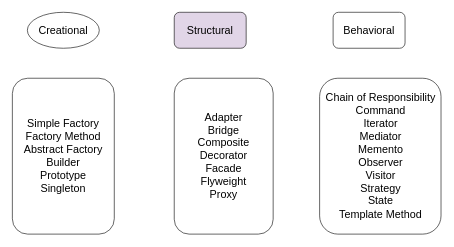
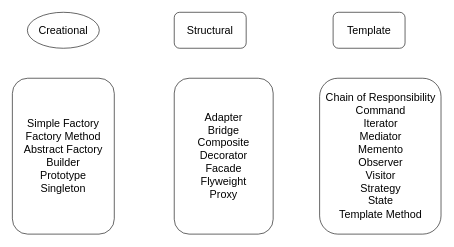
- <mxCell id="3" value="&lt;font style=&quot;font-size: 18px&quot;&gt;Structural&lt;/font&gt;" style="rounded=1;whiteSpace=wrap;html=1;fillColor=#e1d5e7;" vertex="1" parent="1"><mxGeometry x="290" y="20" width="120" height="60" as="geometry" /></mxCell>
+ <mxCell id="3" value="&lt;font style=&quot;font-size: 18px&quot;&gt;Structural&lt;/font&gt;" style="rounded=1;whiteSpace=wrap;html=1;" vertex="1" parent="1"><mxGeometry x="290" y="20" width="120" height="60" as="geometry" /></mxCell>
- <mxCell id="4" value="&lt;font style=&quot;font-size: 18px&quot;&gt;Behavioral&lt;/font&gt;" style="rounded=1;whiteSpace=wrap;html=1;" vertex="1" parent="1"><mxGeometry x="555" y="20" width="120" height="60" as="geometry" /></mxCell>
+ <mxCell id="4" value="&lt;font style=&quot;font-size: 18px&quot;&gt;Template&lt;/font&gt;" style="rounded=1;whiteSpace=wrap;html=1;" vertex="1" parent="1"><mxGeometry x="555" y="20" width="120" height="60" as="geometry" /></mxCell>
